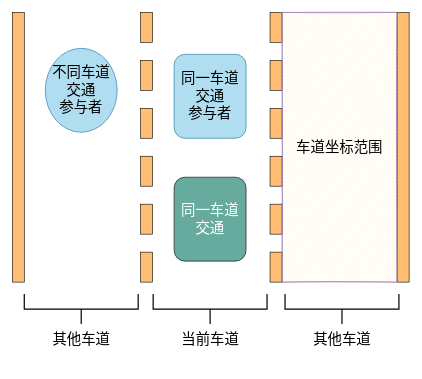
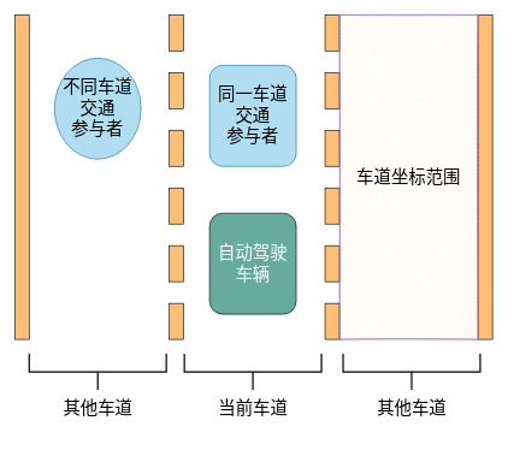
- <mxCell id="16" value="&lt;div&gt;&lt;font style=&quot;font-size: 24px;&quot; face=&quot;Helvetica&quot; color=&quot;#FFFFFF&quot;&gt;同一车道交通&lt;/font&gt;&lt;/div&gt;" style="rounded=1;whiteSpace=wrap;html=1;strokeColor=#000000;fillColor=#67AB9F;" vertex="1" parent="1"><mxGeometry x="290" y="295" width="120" height="140" as="geometry" /></mxCell>
+ <mxCell id="16" value="&lt;div&gt;&lt;font style=&quot;font-size: 24px;&quot; face=&quot;Helvetica&quot; color=&quot;#FFFFFF&quot;&gt;自动驾驶车辆&lt;/font&gt;&lt;/div&gt;" style="rounded=1;whiteSpace=wrap;html=1;strokeColor=#000000;fillColor=#67AB9F;" vertex="1" parent="1"><mxGeometry x="290" y="295" width="120" height="140" as="geometry" /></mxCell>
